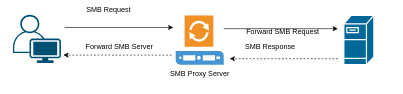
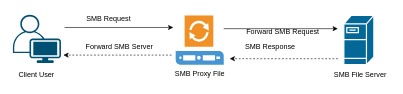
- <mxCell id="9" value="SMB Request" style="text;html=1;align=center;verticalAlign=middle;resizable=0;points=[];autosize=1;strokeColor=none;fillColor=none;" vertex="1" parent="1"><mxGeometry x="135" y="5" width="90" height="20" as="geometry" /></mxCell>
+ <mxCell id="9" value="SMB Request" style="text;html=1;align=center;verticalAlign=middle;resizable=0;points=[];autosize=1;strokeColor=none;fillColor=none;" vertex="1" parent="1"><mxGeometry x="135" y="20" width="90" height="20" as="geometry" /></mxCell>
- <mxCell id="13" value="SMB Proxy Server" style="text;html=1;align=center;verticalAlign=middle;resizable=0;points=[];autosize=1;strokeColor=none;fillColor=none;" vertex="1" parent="1"><mxGeometry x="277" y="113" width="110" height="20" as="geometry" /></mxCell>
+ <mxCell id="13" value="SMB Proxy File" style="text;html=1;align=center;verticalAlign=middle;resizable=0;points=[];autosize=1;strokeColor=none;fillColor=none;" vertex="1" parent="1"><mxGeometry x="277" y="113" width="110" height="20" as="geometry" /></mxCell>
+ <mxCell id="15" value="Client User" style="text;html=1;align=center;verticalAlign=middle;resizable=0;points=[];autosize=1;strokeColor=none;fillColor=none;" vertex="1" parent="1"><mxGeometry x="20" y="114" width="80" height="20" as="geometry" /></mxCell>
+ <mxCell id="14" value="SMB File Server" style="text;html=1;align=center;verticalAlign=middle;resizable=0;points=[];autosize=1;strokeColor=none;fillColor=none;" vertex="1" parent="1"><mxGeometry x="549" y="114" width="100" height="20" as="geometry" /></mxCell>
